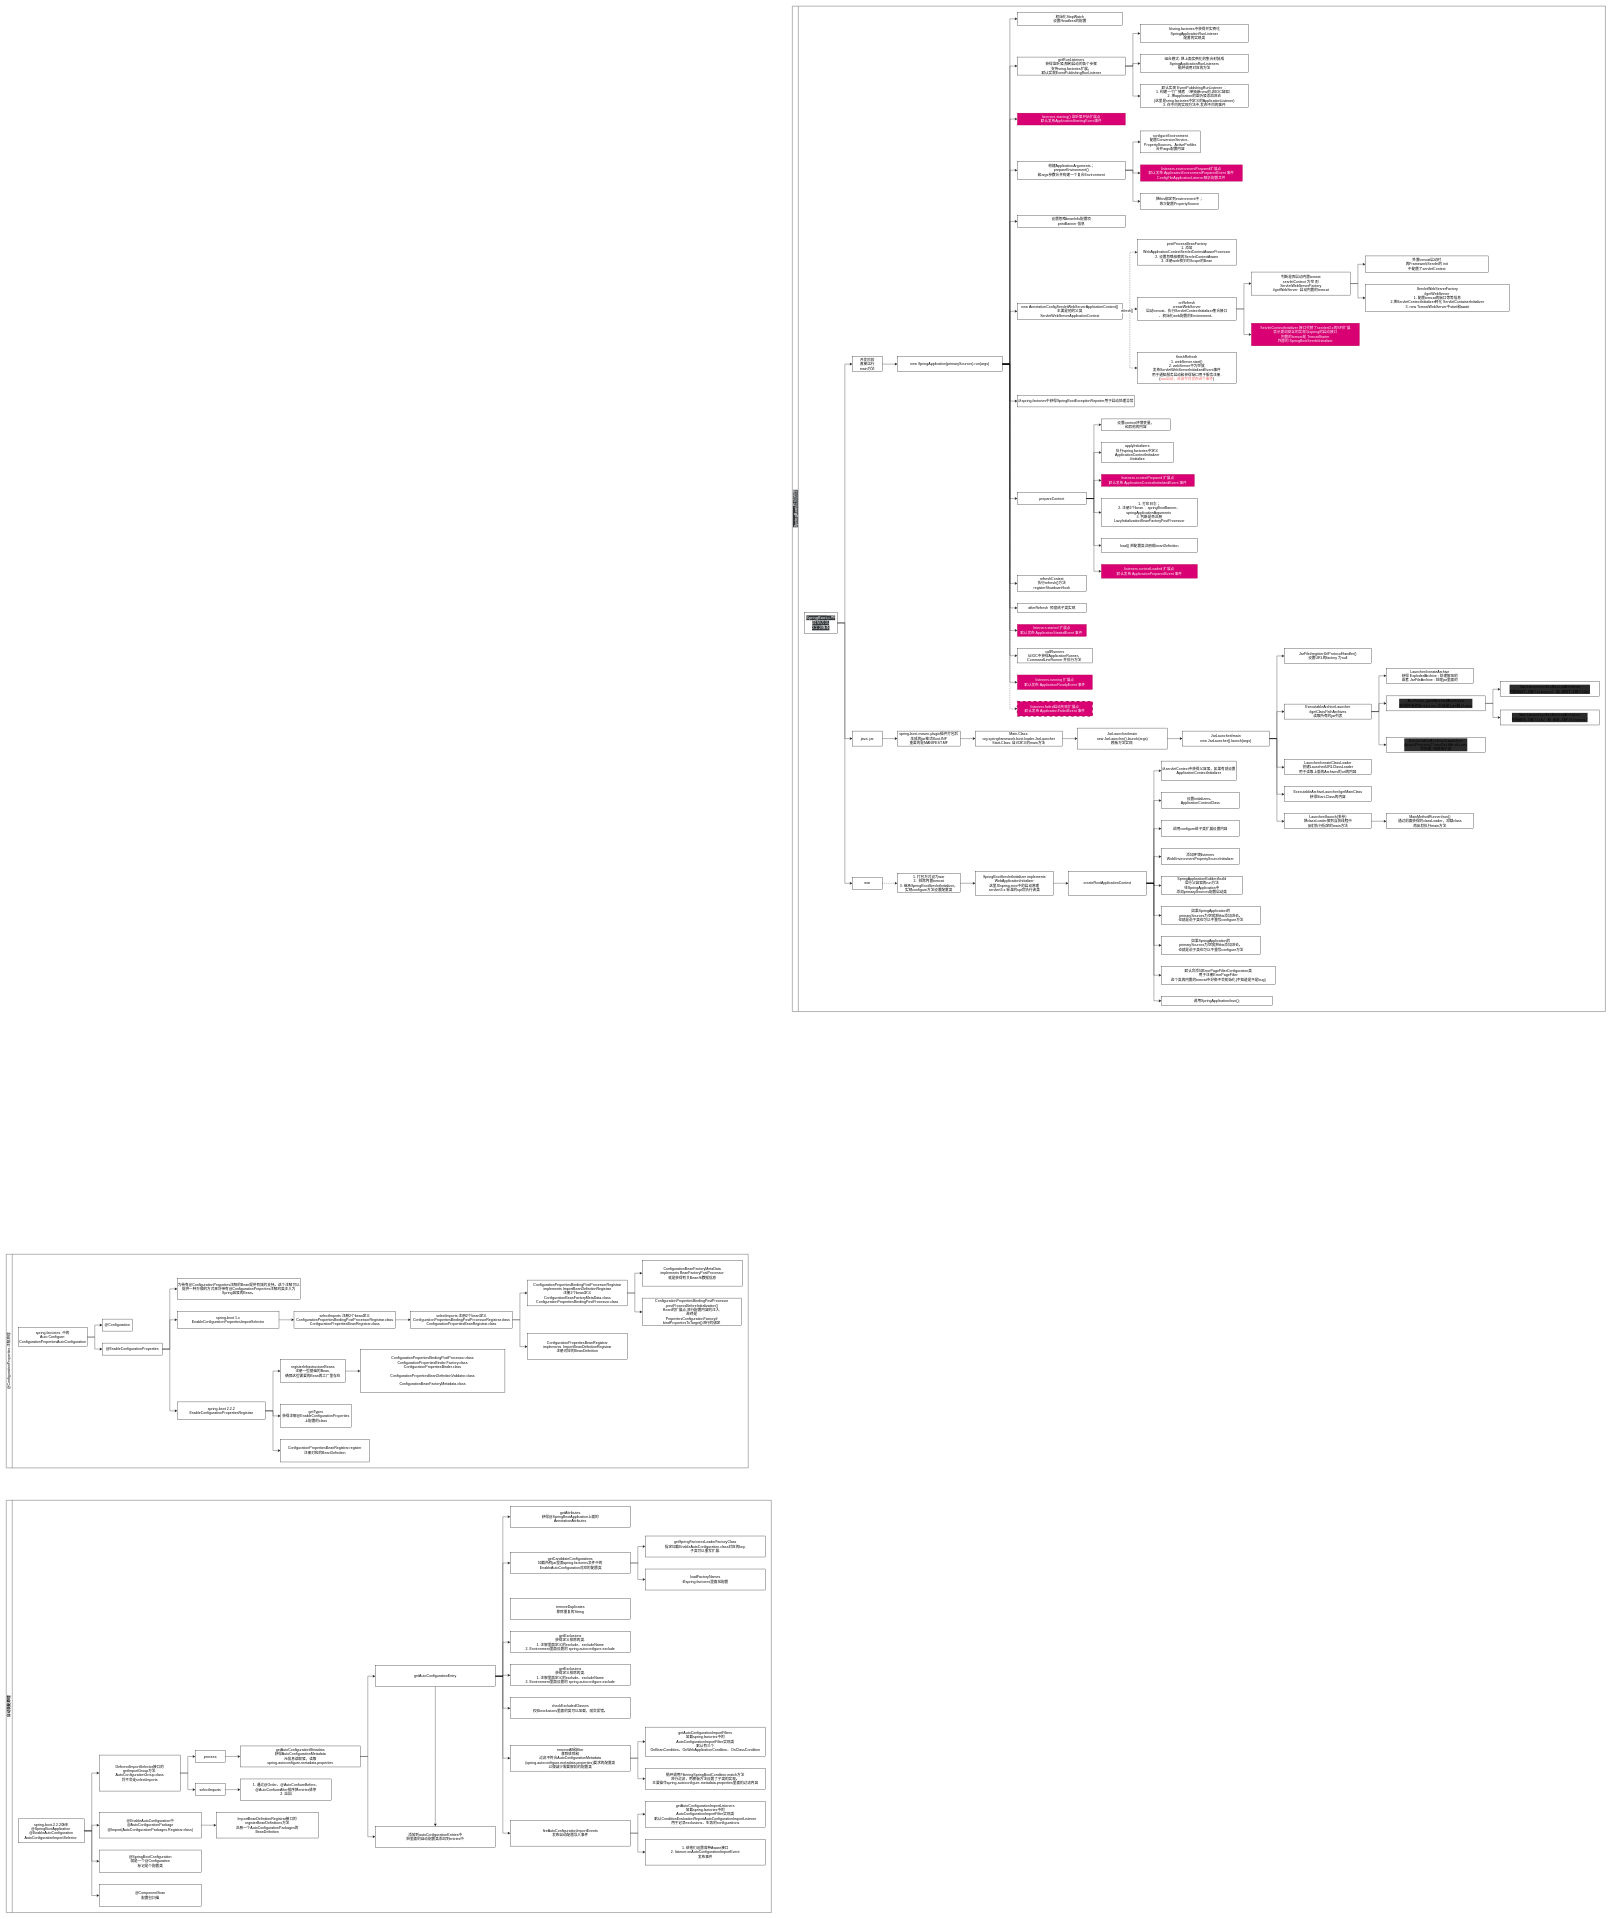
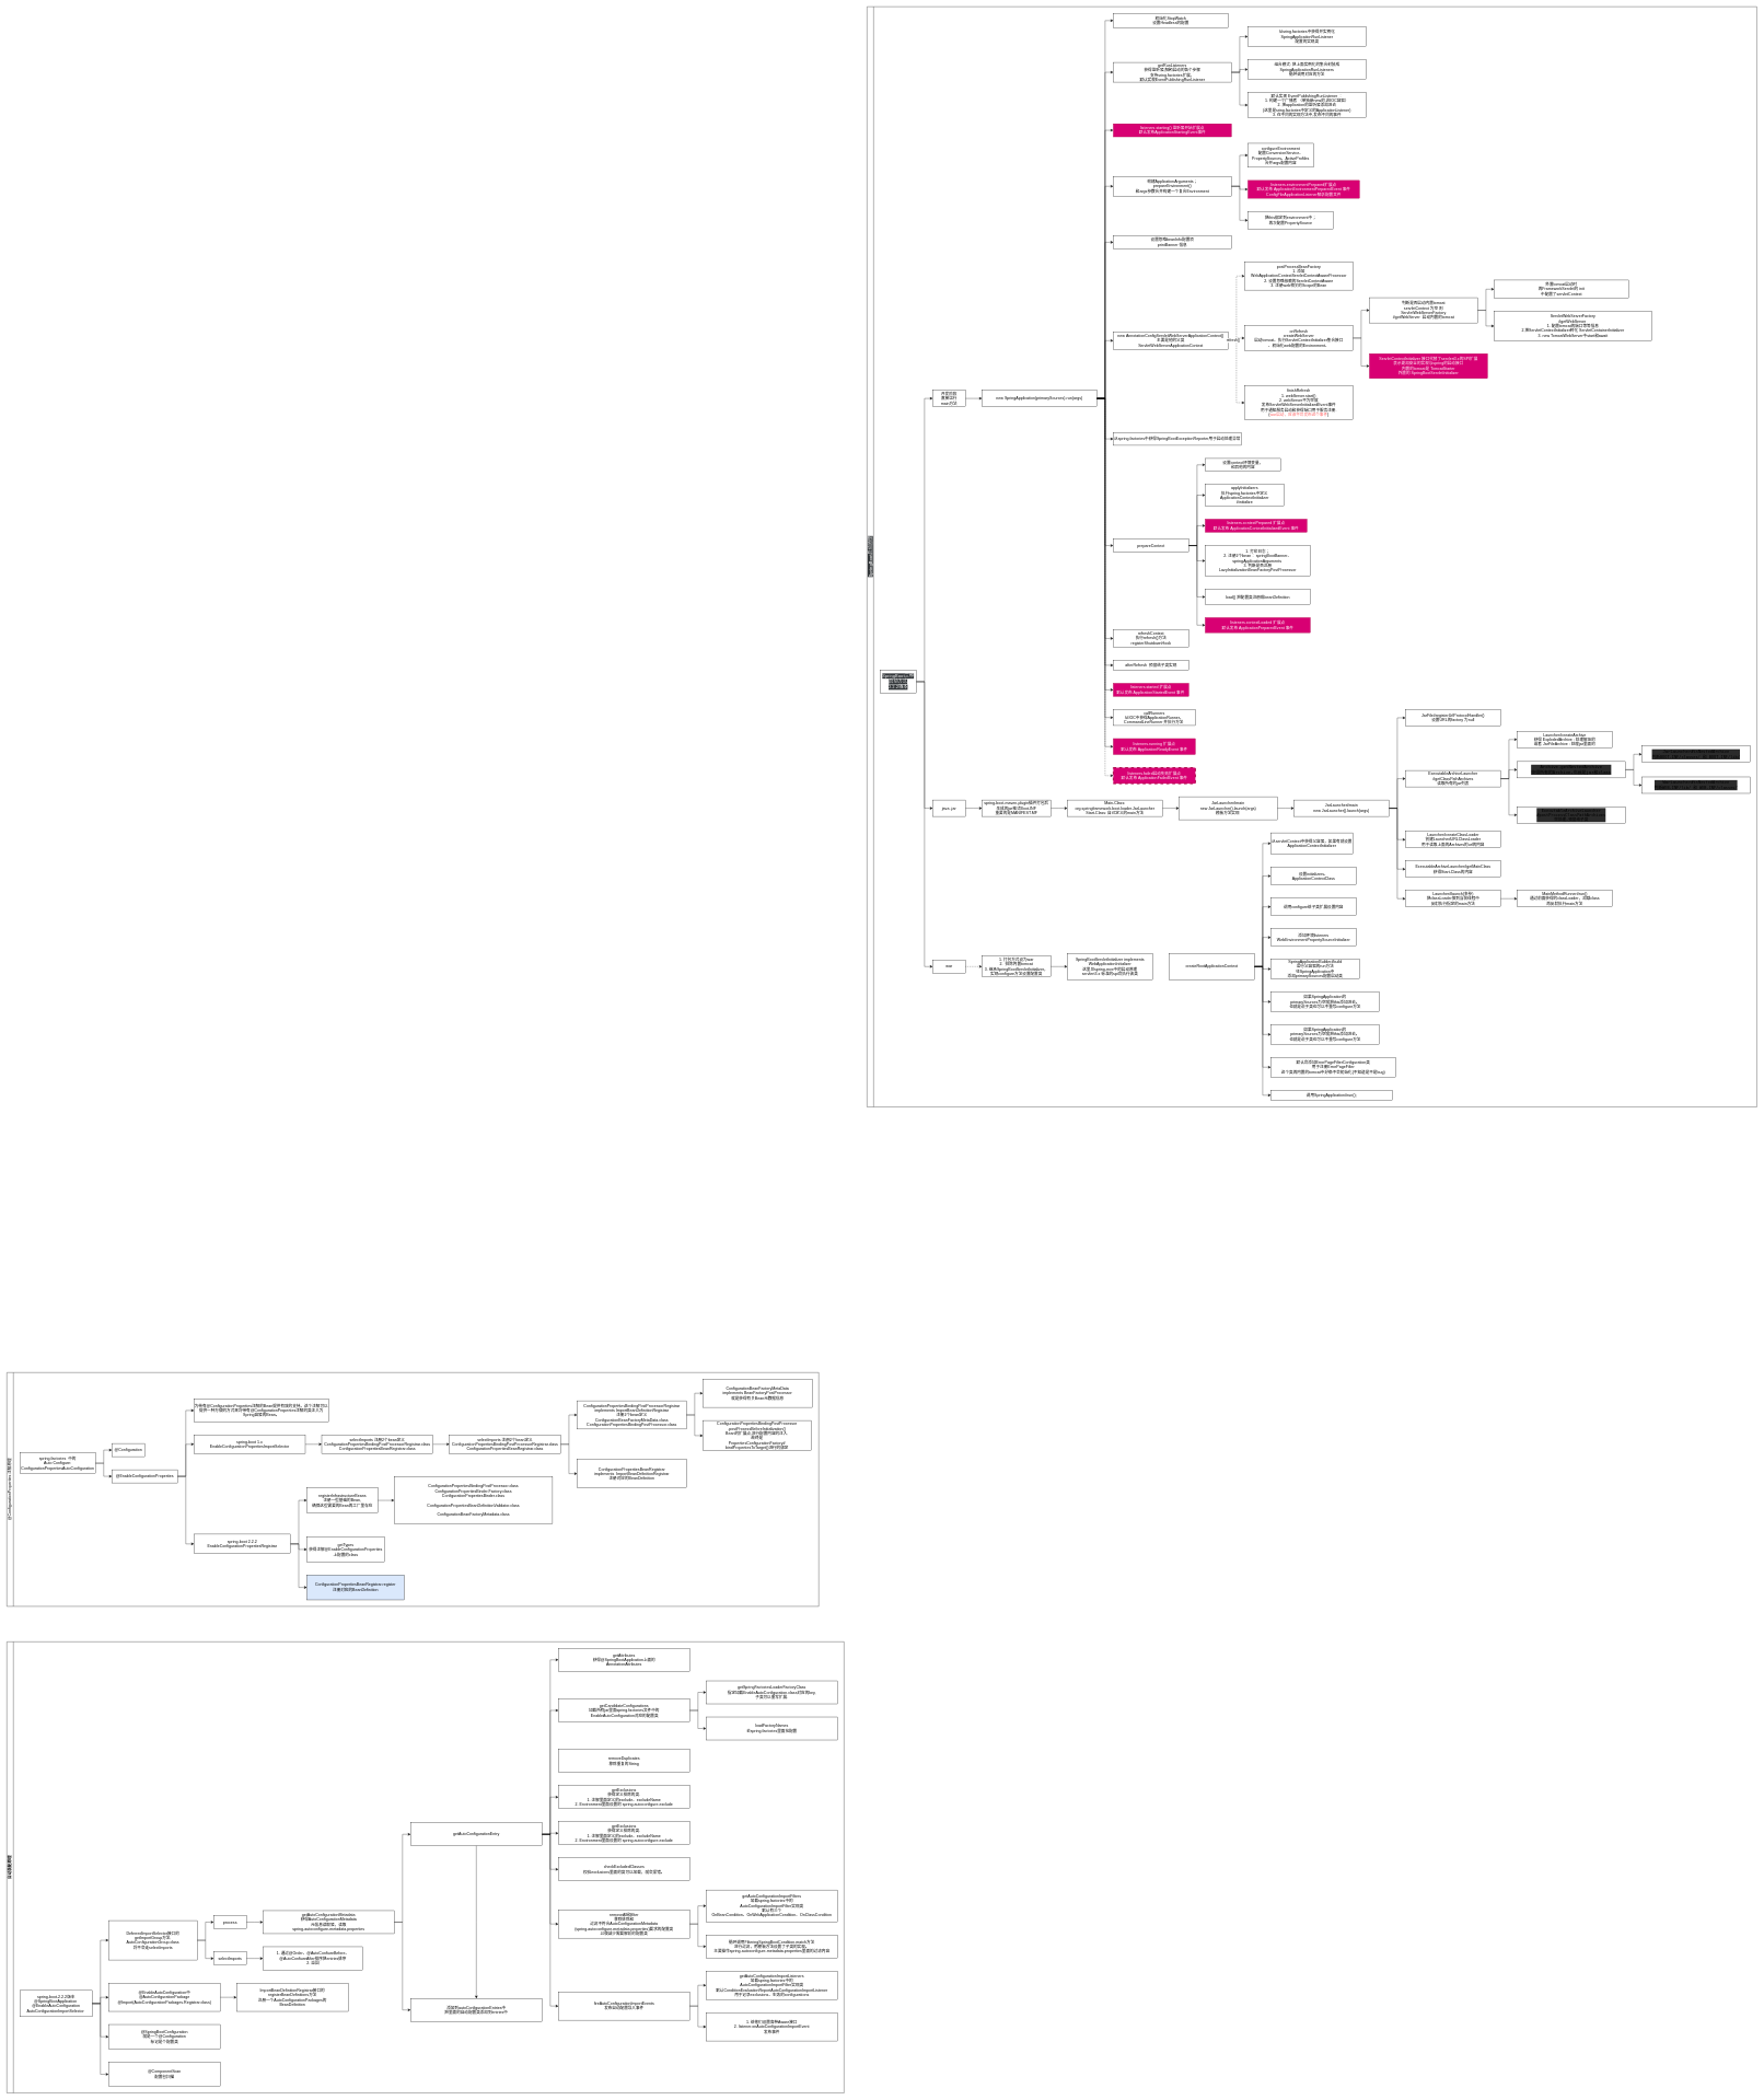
- <mxCell id="129" value="" style="edgeStyle=elbowEdgeStyle;elbow=horizontal;html=1;rounded=0;" parent="87" source="128" target="130" edge="1"><mxGeometry relative="1" as="geometry"><mxPoint x="920" y="-41121.816" as="sourcePoint" /></mxGeometry></mxCell>
- <mxCell id="86" value="ConfigurationPropertiesBeanRegistrar.register&lt;br&gt;注册对应的BeanDefinition" style="whiteSpace=wrap;html=1;" parent="55" vertex="1"><mxGeometry x="914" y="616.53" width="296" height="75.75" as="geometry" /></mxCell>
+ <mxCell id="86" value="ConfigurationPropertiesBeanRegistrar.register&lt;br&gt;注册对应的BeanDefinition" style="whiteSpace=wrap;html=1;fillColor=#dae8fc;" parent="55" vertex="1"><mxGeometry x="914" y="616.53" width="296" height="75.75" as="geometry" /></mxCell>
